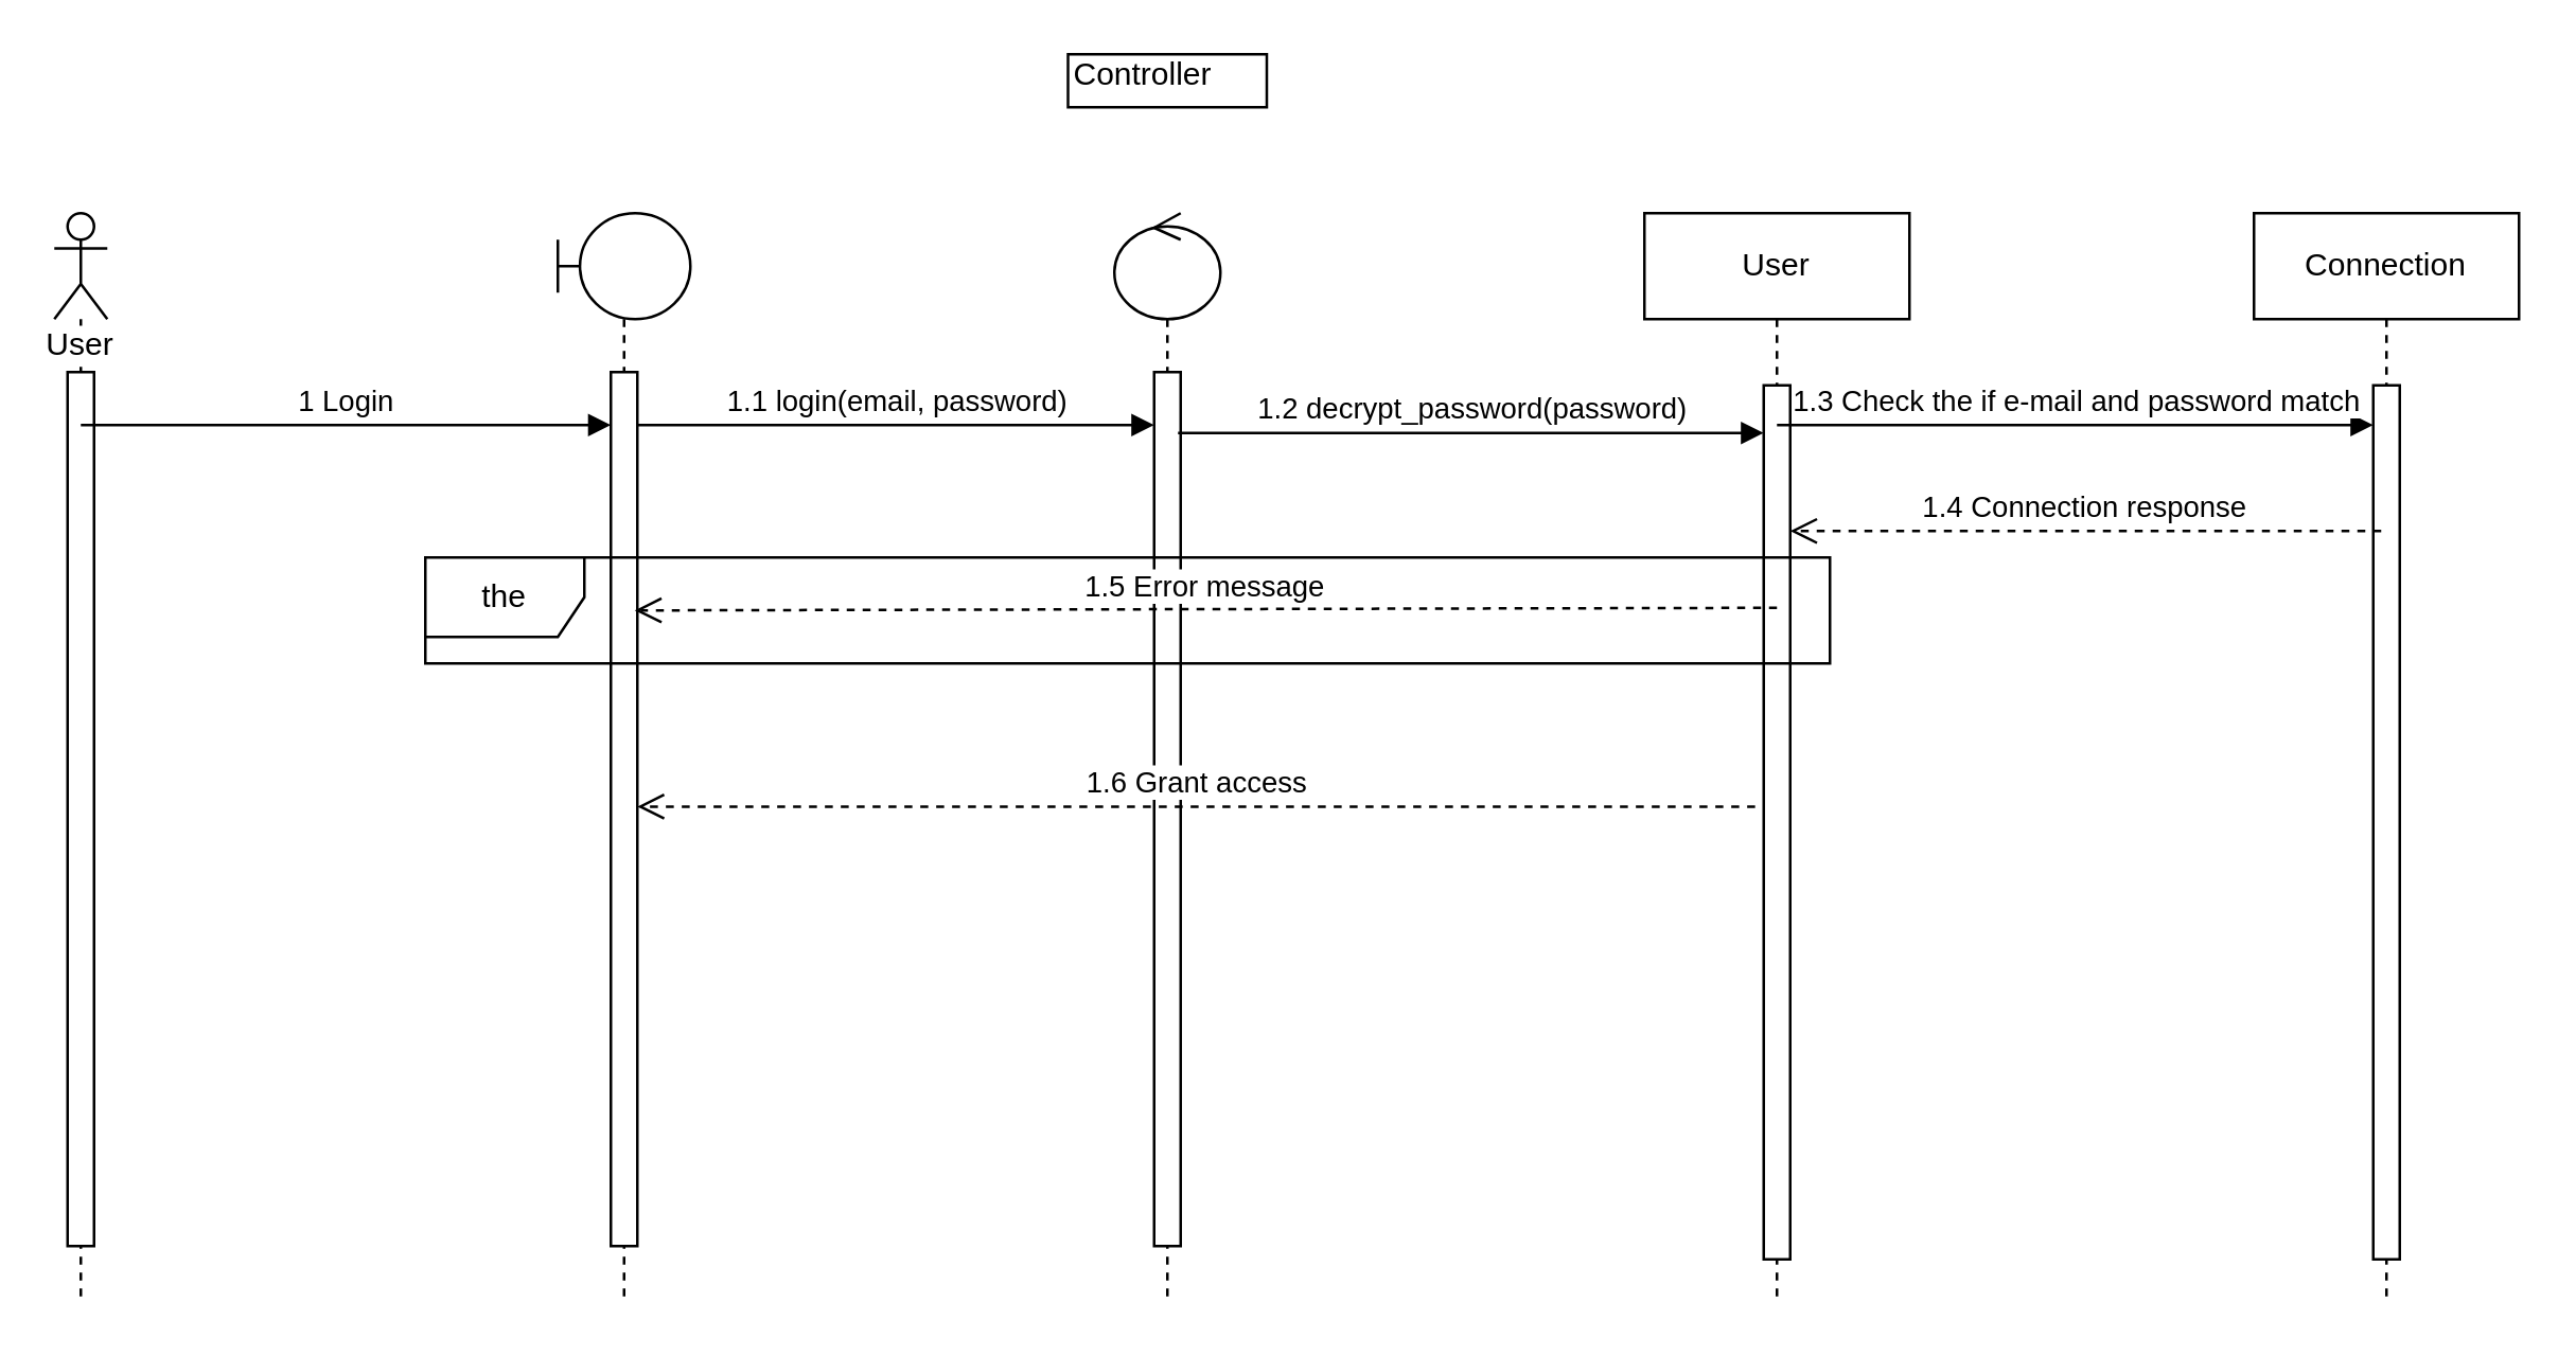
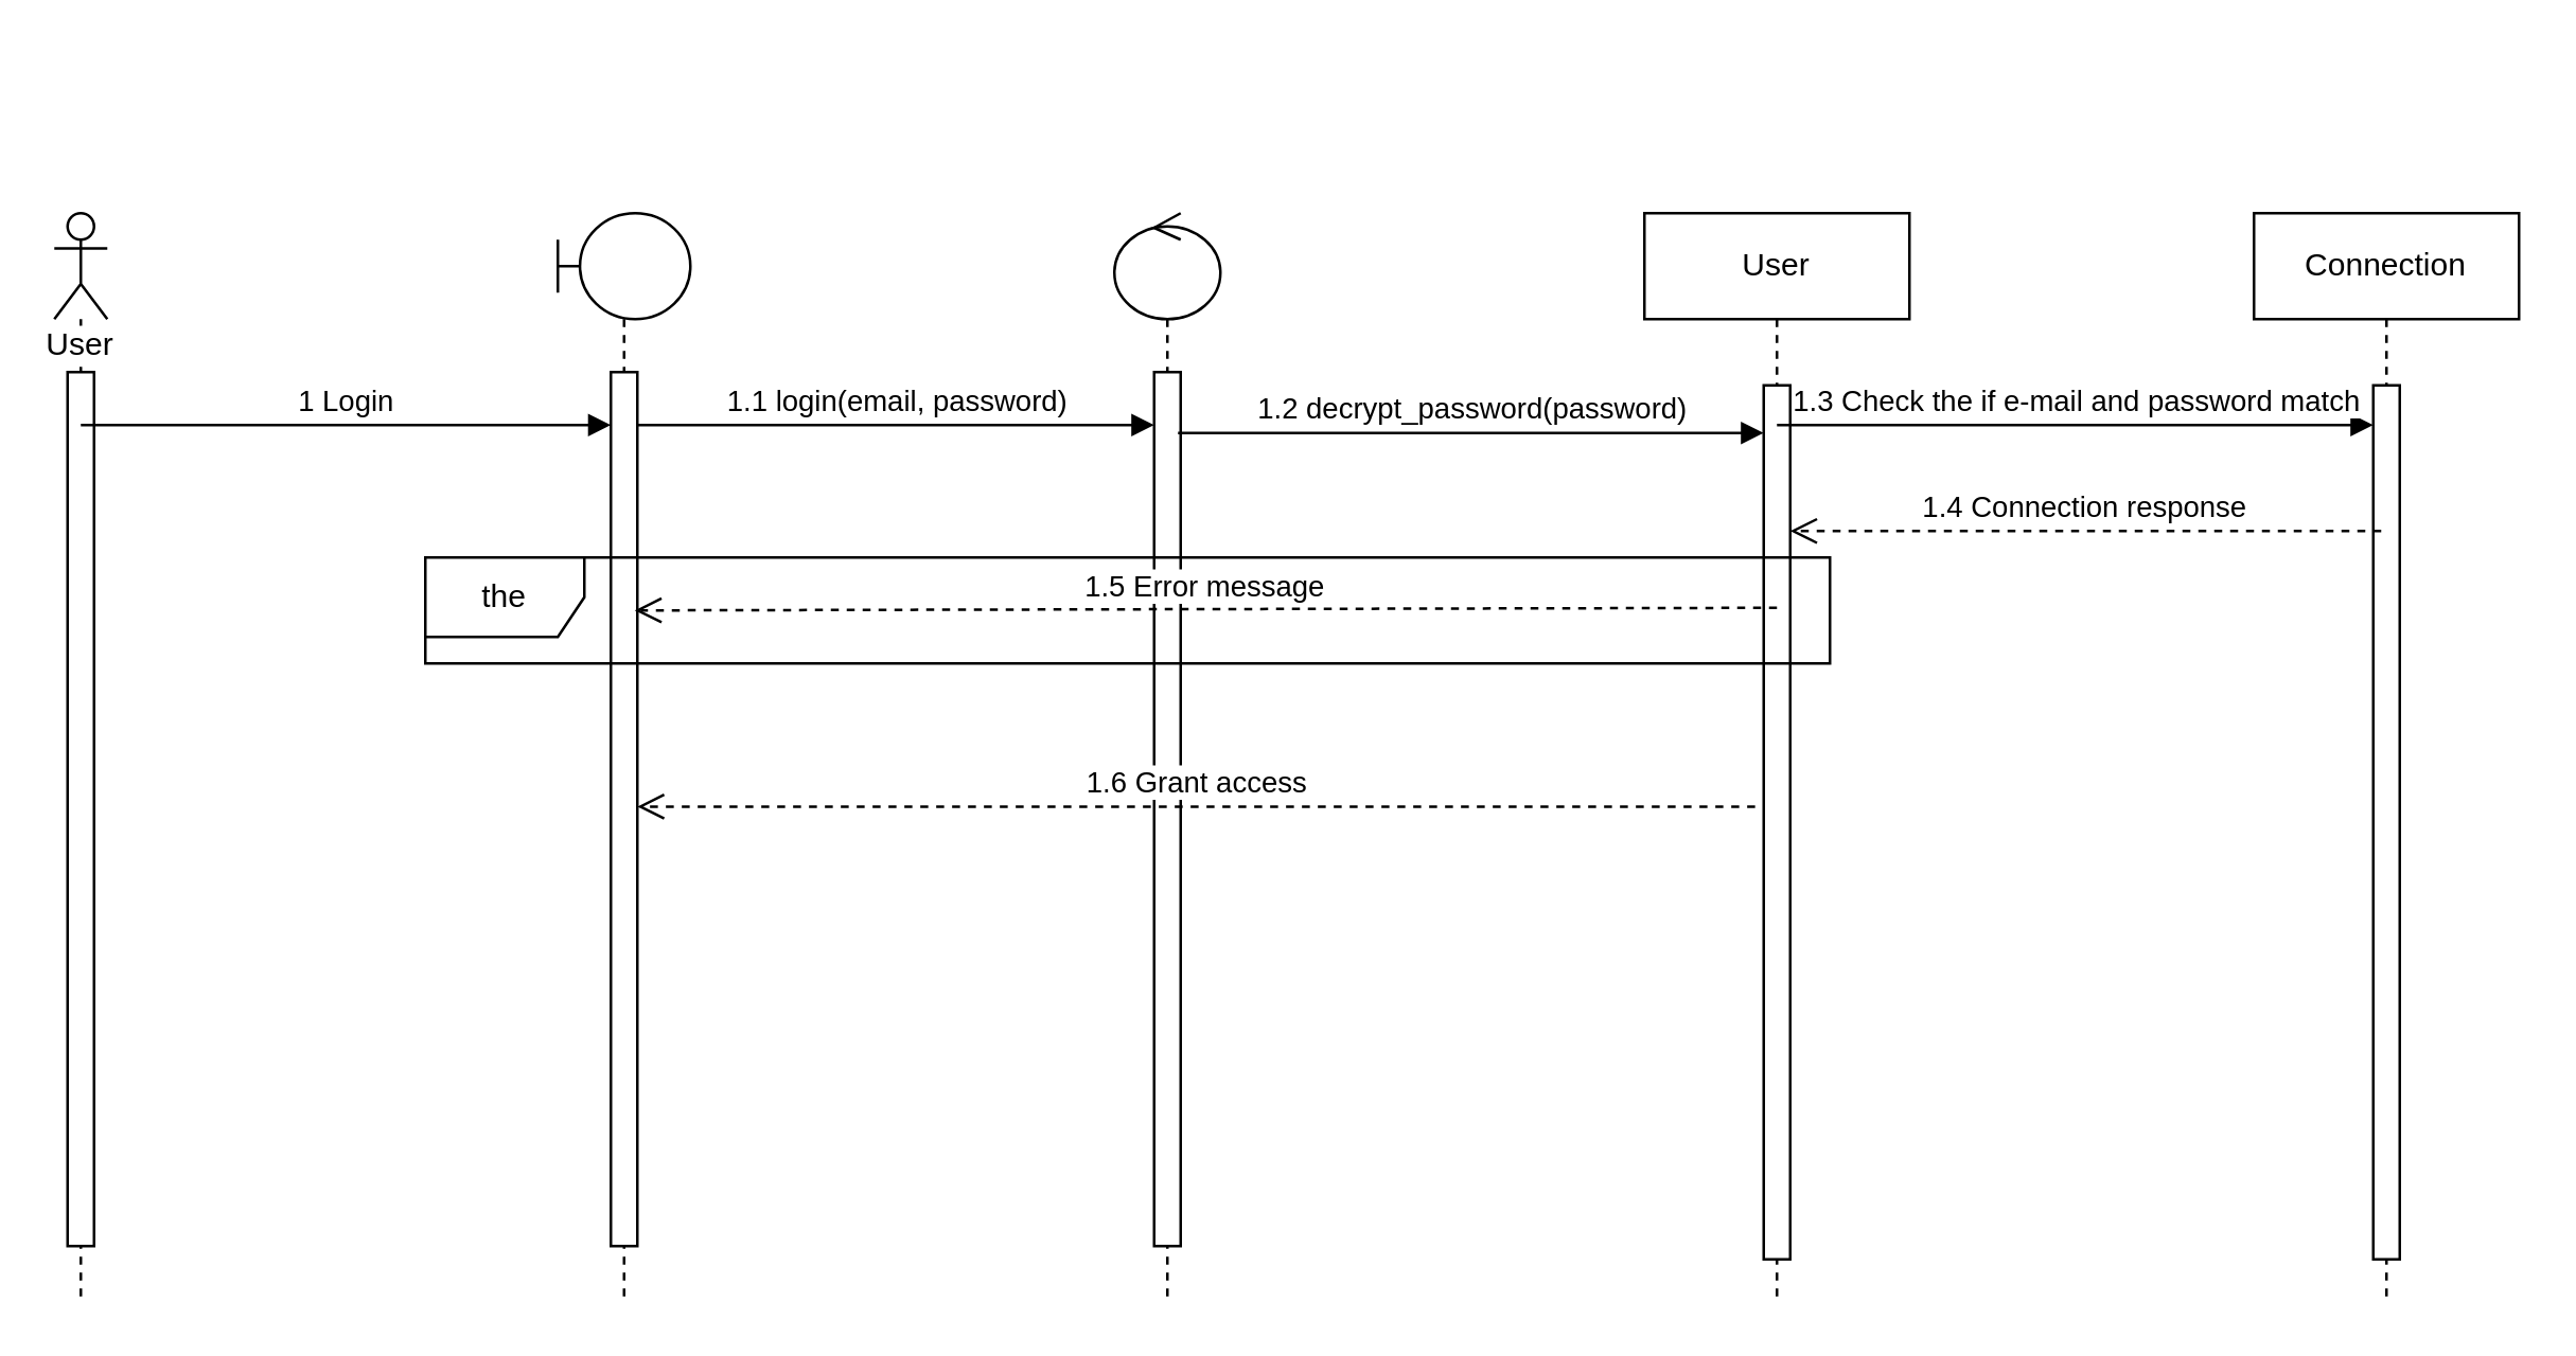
- <mxCell id="13" value="Controller" style="shape=note;whiteSpace=wrap;html=1;size=0;verticalAlign=top;align=left;spacingTop=-6;" parent="1" vertex="1"><mxGeometry x="402.5" y="20" width="75" height="20" as="geometry" /></mxCell>
